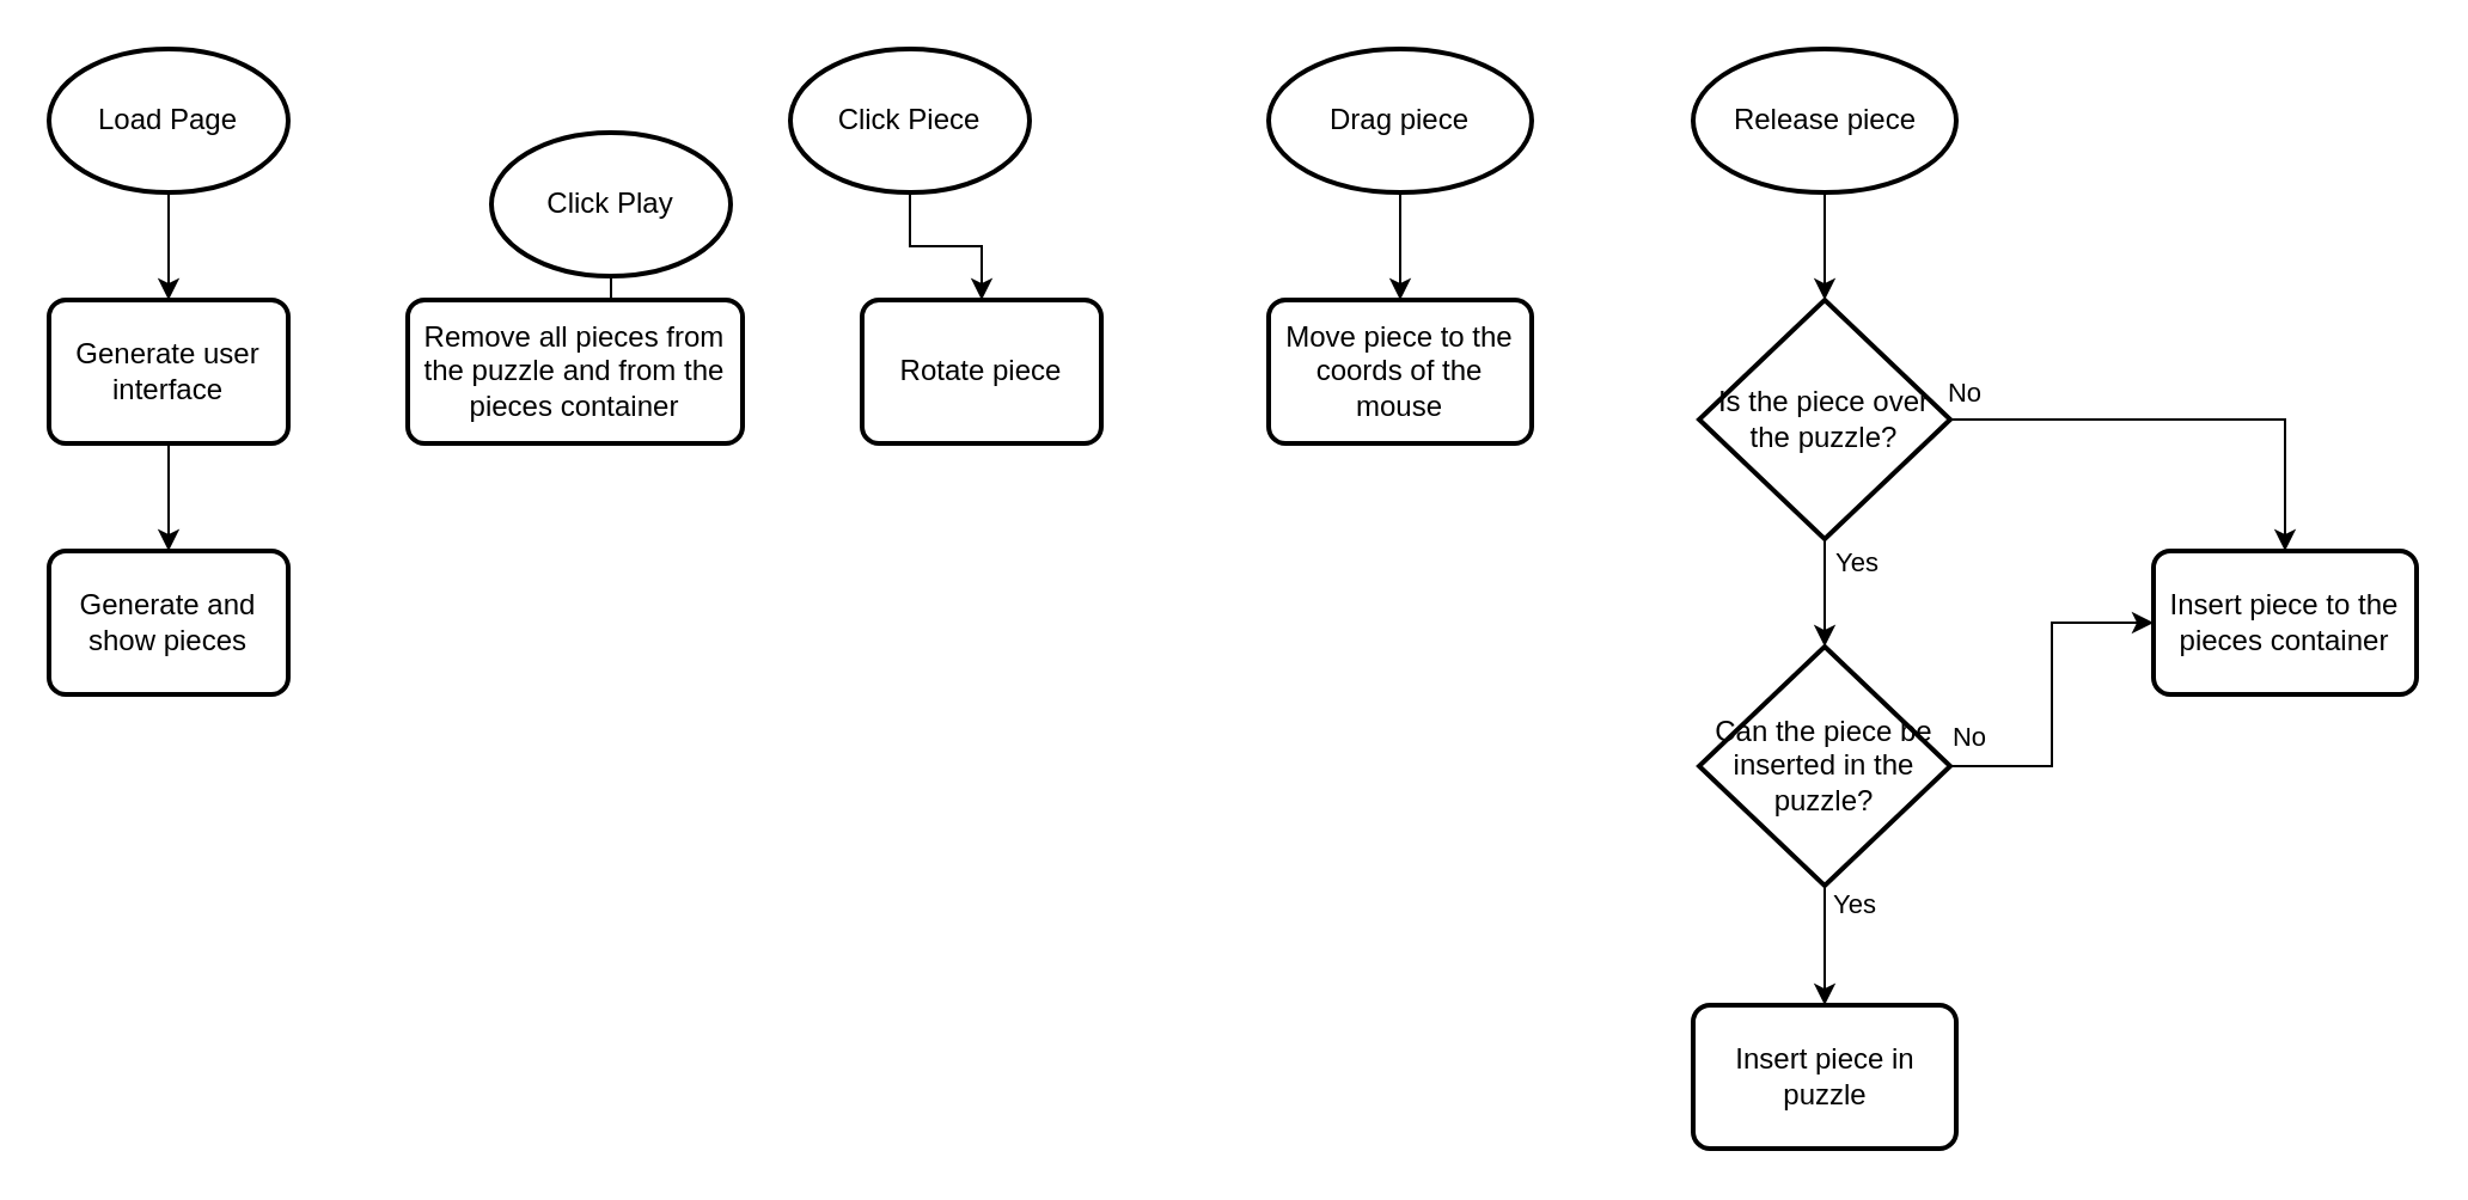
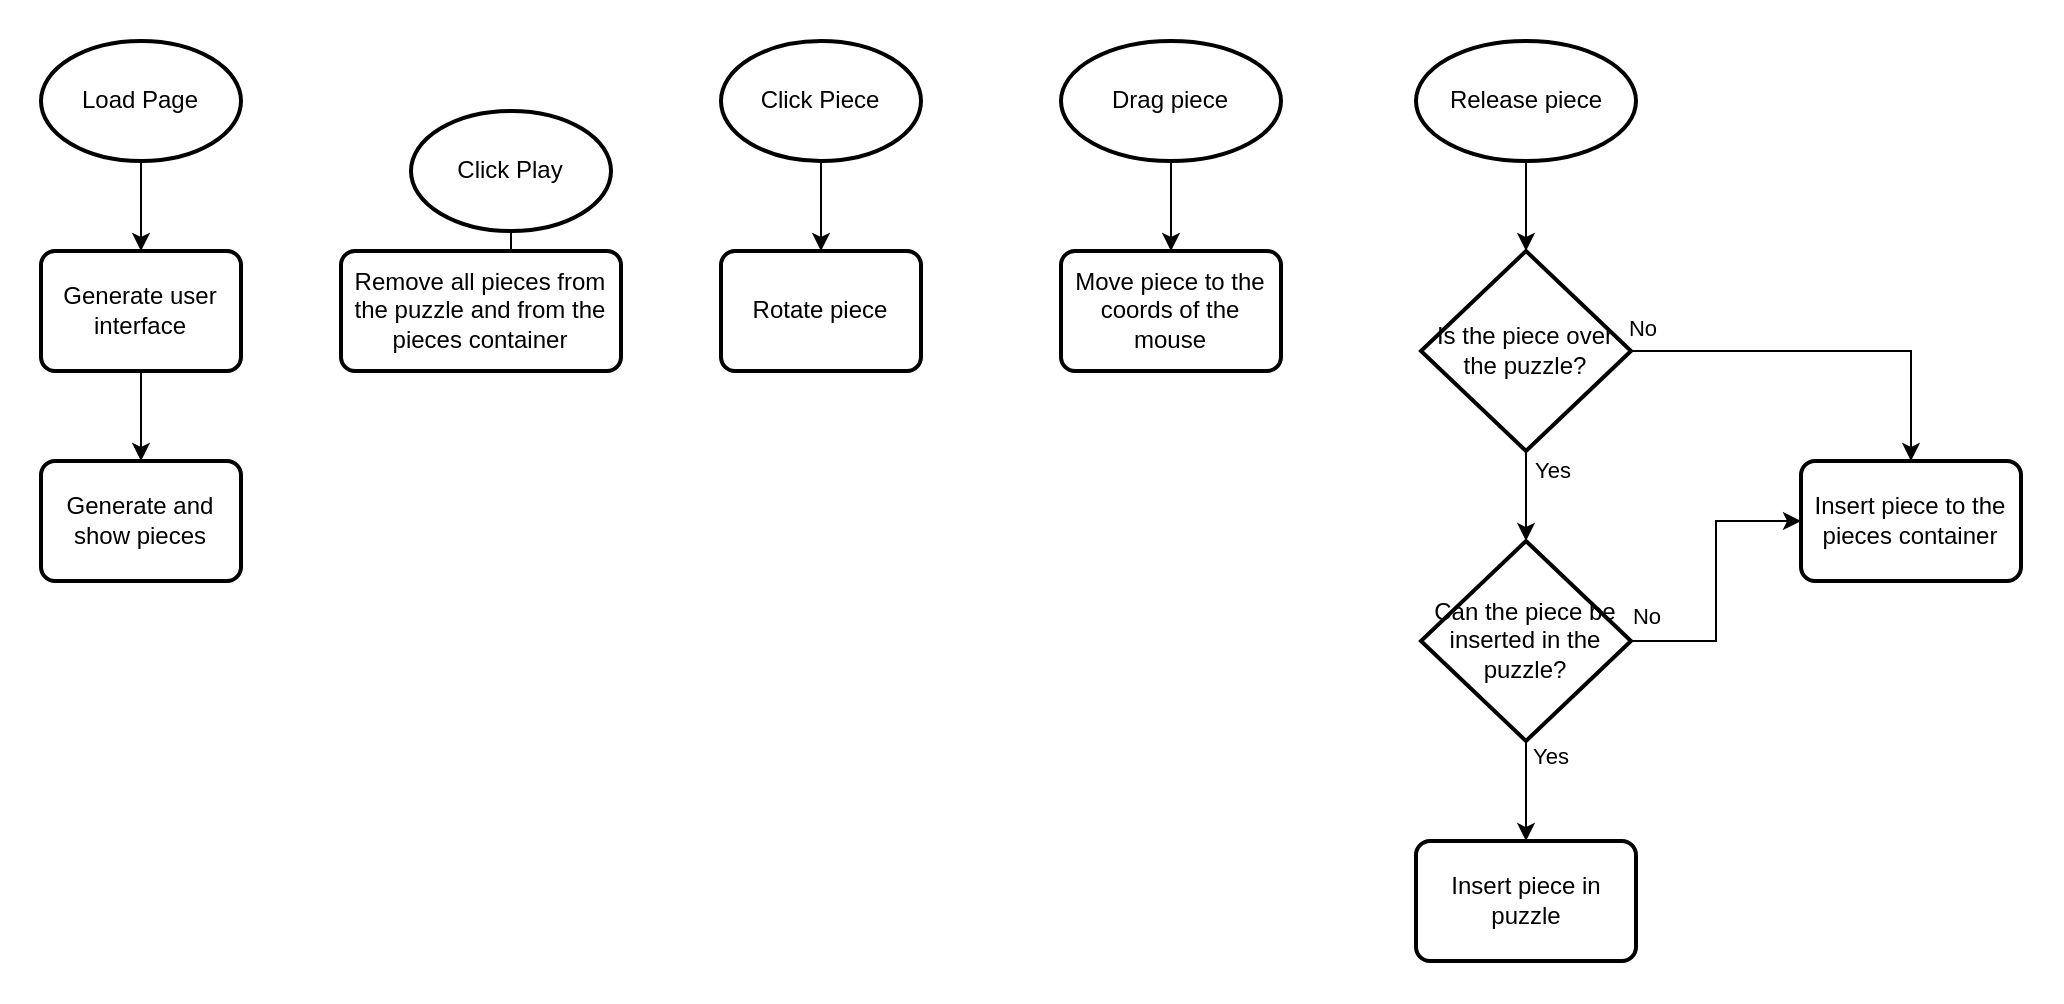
- <mxCell id="11" value="Click Piece" style="strokeWidth=2;html=1;shape=mxgraph.flowchart.start_2;whiteSpace=wrap;" vertex="1" parent="1"><mxGeometry x="330" y="20" width="100" height="60" as="geometry" /></mxCell>
+ <mxCell id="11" value="Click Piece" style="strokeWidth=2;html=1;shape=mxgraph.flowchart.start_2;whiteSpace=wrap;" vertex="1" parent="1"><mxGeometry x="360" y="20" width="100" height="60" as="geometry" /></mxCell>
